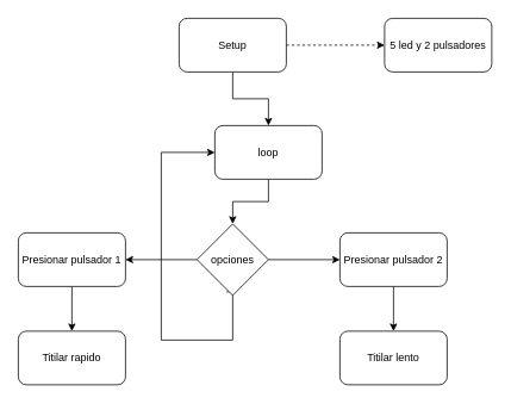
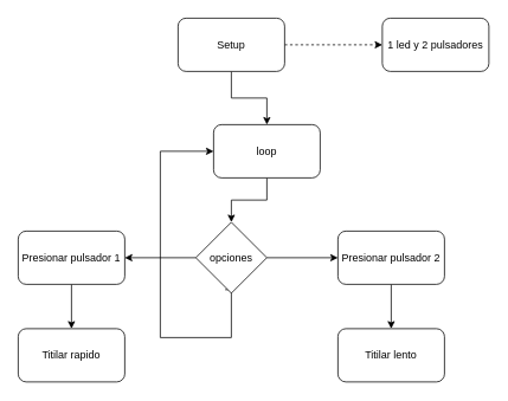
- <mxCell id="5" value="5 led y 2 pulsadores" style="rounded=1;whiteSpace=wrap;html=1;" vertex="1" parent="1"><mxGeometry x="430" y="20" width="120" height="60" as="geometry" /></mxCell>
+ <mxCell id="5" value="1 led y 2 pulsadores" style="rounded=1;whiteSpace=wrap;html=1;" vertex="1" parent="1"><mxGeometry x="430" y="20" width="120" height="60" as="geometry" /></mxCell>
